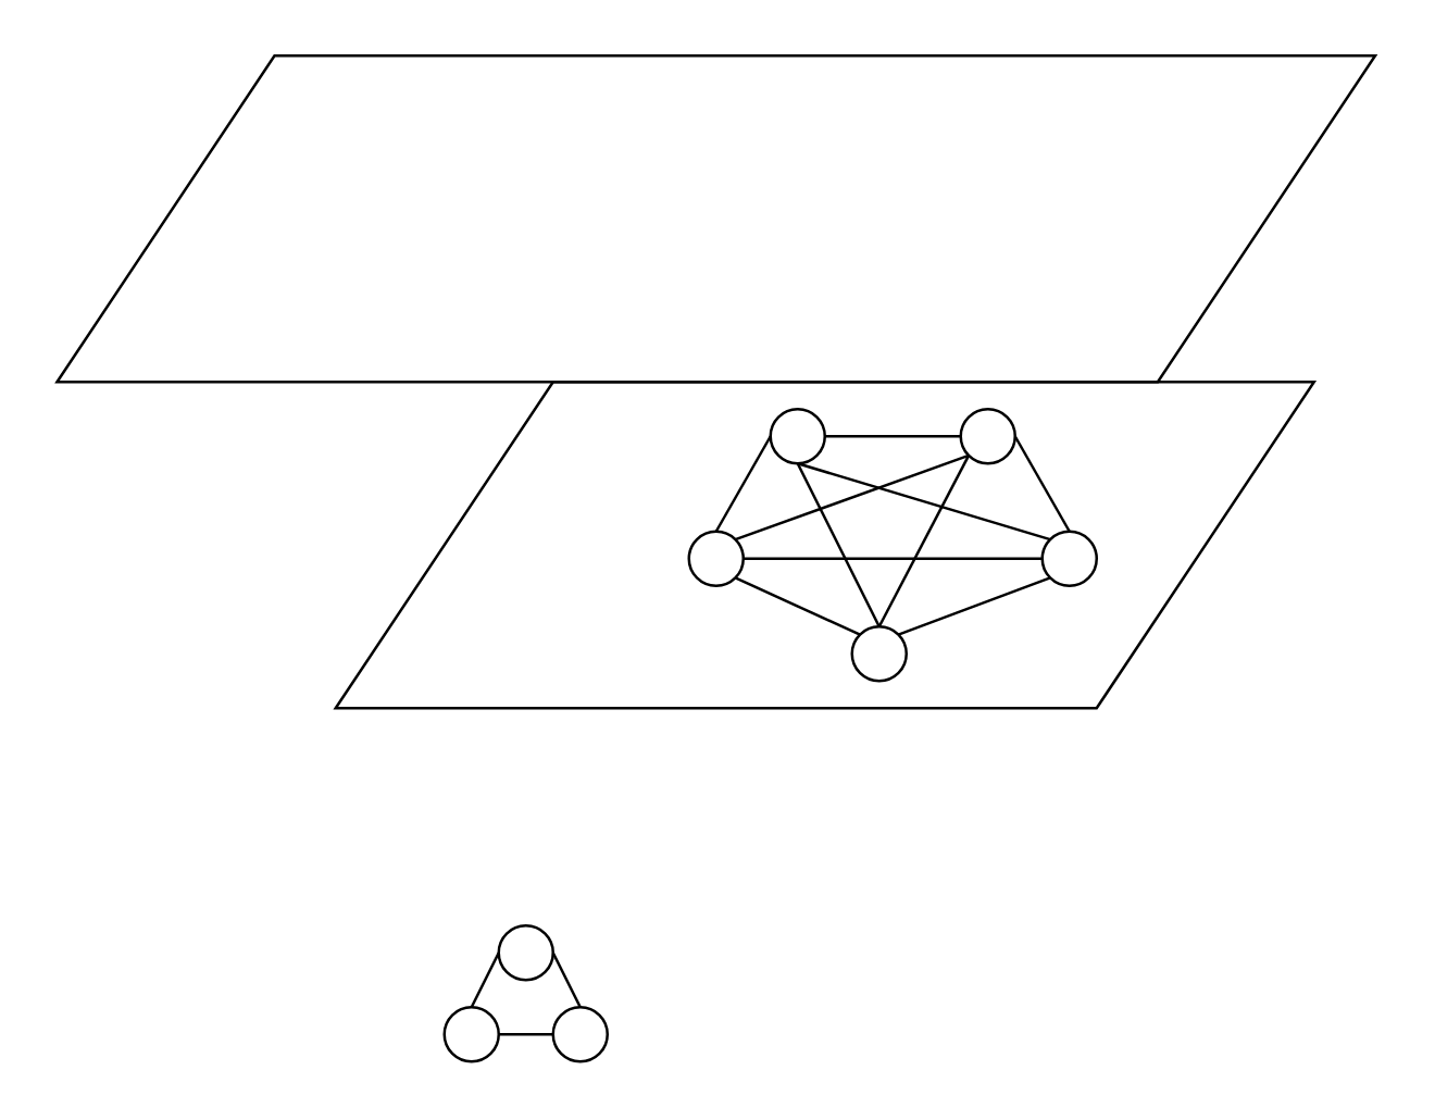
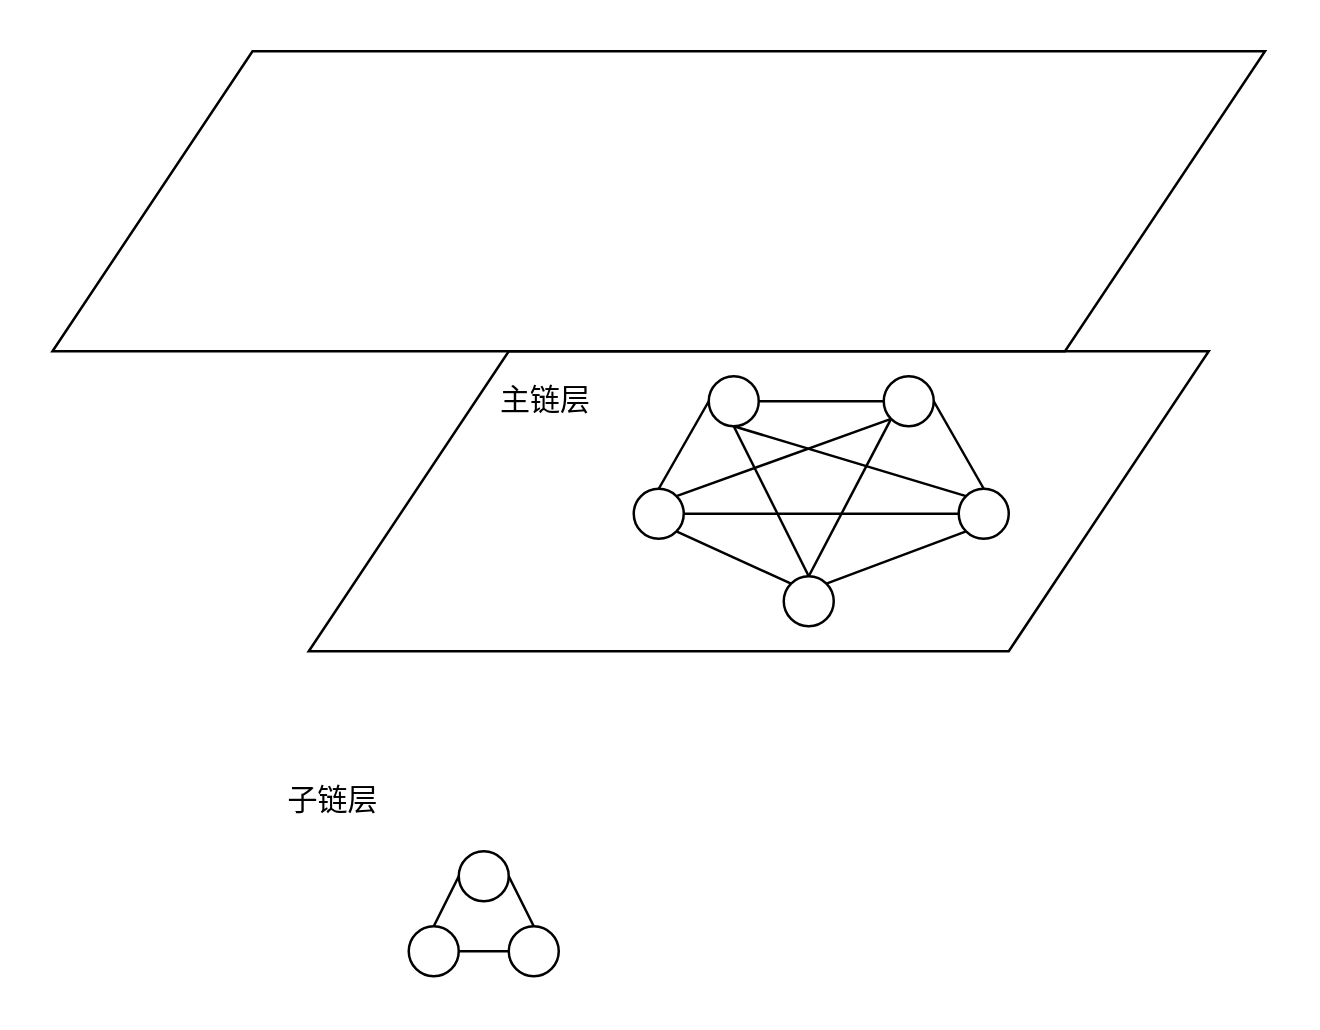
+ <mxCell id="3" value="主链层" style="text;html=1;strokeColor=none;fillColor=none;align=center;verticalAlign=middle;whiteSpace=wrap;rounded=0;" vertex="1" parent="1"><mxGeometry x="183" y="140" width="70" height="40" as="geometry" /></mxCell>
+ <mxCell id="20" value="子链层" style="text;html=1;strokeColor=none;fillColor=none;align=center;verticalAlign=middle;whiteSpace=wrap;rounded=0;" vertex="1" parent="1"><mxGeometry x="98" y="300" width="70" height="40" as="geometry" /></mxCell>
